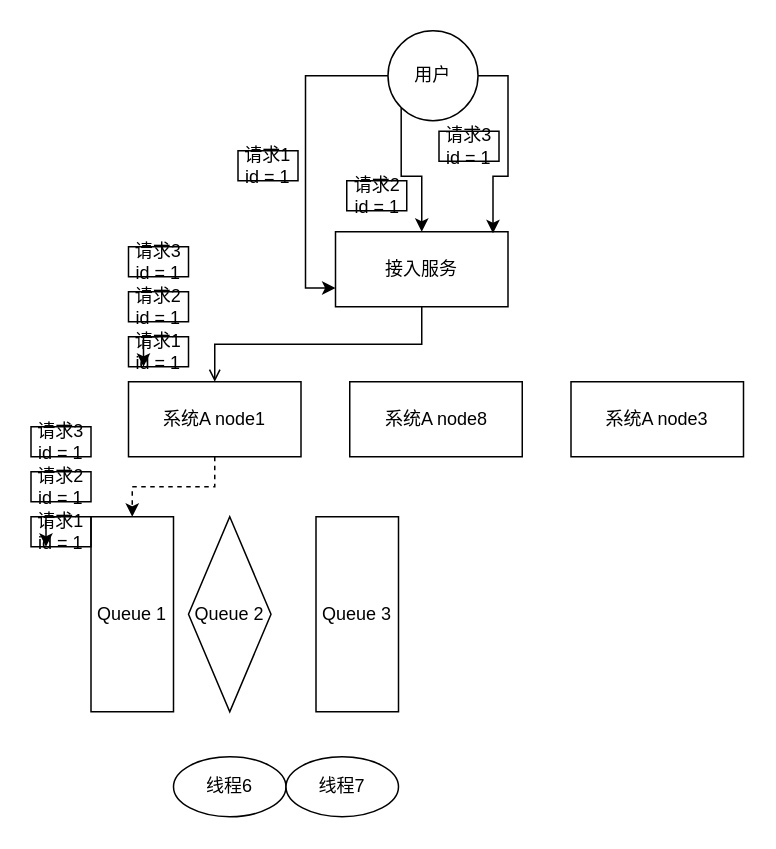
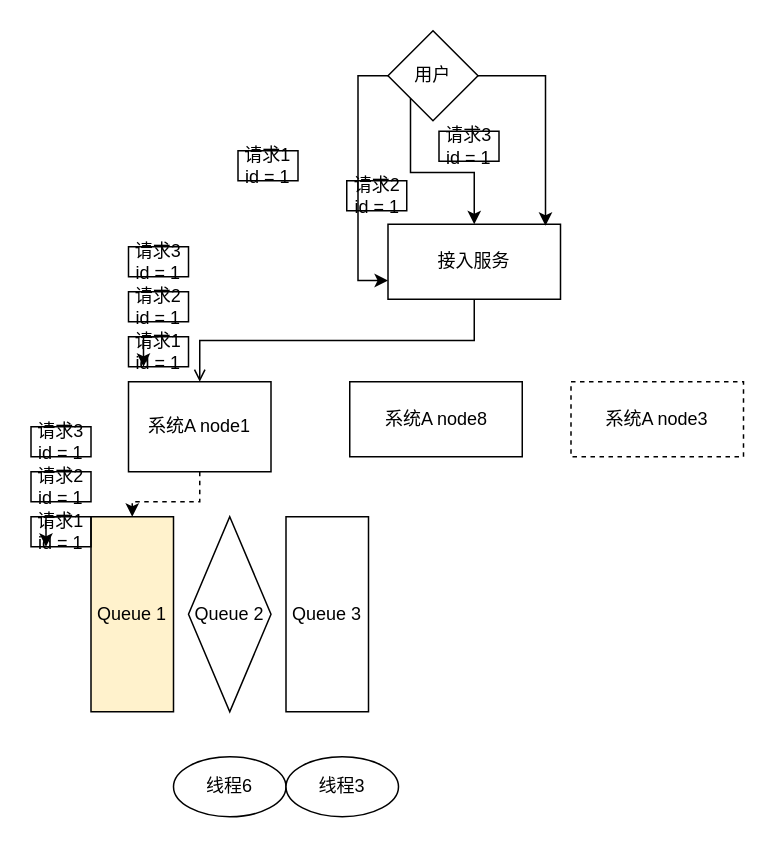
- <mxCell id="7" value="用户" style="ellipse;whiteSpace=wrap;html=1;aspect=fixed;" vertex="1" parent="1"><mxGeometry x="258" y="20" width="60" height="60" as="geometry" /></mxCell>
+ <mxCell id="7" value="用户" style="rhombus;whiteSpace=wrap;html=1;aspect=fixed;" vertex="1" parent="1"><mxGeometry x="258" y="20" width="60" height="60" as="geometry" /></mxCell>
- <mxCell id="3" value="接入服务" style="rounded=0;whiteSpace=wrap;html=1;" vertex="1" parent="1"><mxGeometry x="223" y="154" width="115" height="50" as="geometry" /></mxCell>
+ <mxCell id="3" value="接入服务" style="rounded=0;whiteSpace=wrap;html=1;" vertex="1" parent="1"><mxGeometry x="258" y="149" width="115" height="50" as="geometry" /></mxCell>
- <mxCell id="12" value="系统A node1" style="rounded=0;whiteSpace=wrap;html=1;" vertex="1" parent="1"><mxGeometry x="85" y="254" width="115" height="50" as="geometry" /></mxCell>
+ <mxCell id="12" value="系统A node1" style="rounded=0;whiteSpace=wrap;html=1;" vertex="1" parent="1"><mxGeometry x="85" y="254" width="95" height="60" as="geometry" /></mxCell>
- <mxCell id="14" value="系统A node3" style="rounded=0;whiteSpace=wrap;html=1;" vertex="1" parent="1"><mxGeometry x="380" y="254" width="115" height="50" as="geometry" /></mxCell>
+ <mxCell id="14" value="系统A node3" style="rounded=0;whiteSpace=wrap;html=1;dashed=1;" vertex="1" parent="1"><mxGeometry x="380" y="254" width="115" height="50" as="geometry" /></mxCell>
- <mxCell id="19" value="Queue 1" style="rounded=0;whiteSpace=wrap;html=1;strokeColor=#000000;" vertex="1" parent="1"><mxGeometry x="60" y="344" width="55" height="130" as="geometry" /></mxCell>
+ <mxCell id="19" value="Queue 1" style="rounded=0;whiteSpace=wrap;html=1;strokeColor=#000000;fillColor=#fff2cc;" vertex="1" parent="1"><mxGeometry x="60" y="344" width="55" height="130" as="geometry" /></mxCell>
- <mxCell id="21" value="Queue 3" style="rounded=0;whiteSpace=wrap;html=1;strokeColor=#000000;" vertex="1" parent="1"><mxGeometry x="210" y="344" width="55" height="130" as="geometry" /></mxCell>
+ <mxCell id="21" value="Queue 3" style="rounded=0;whiteSpace=wrap;html=1;strokeColor=#000000;" vertex="1" parent="1"><mxGeometry x="190" y="344" width="55" height="130" as="geometry" /></mxCell>
- <mxCell id="27" value="线程7" style="ellipse;whiteSpace=wrap;html=1;strokeColor=#000000;" vertex="1" parent="1"><mxGeometry x="190" y="504" width="75" height="40" as="geometry" /></mxCell>
+ <mxCell id="27" value="线程3" style="ellipse;whiteSpace=wrap;html=1;strokeColor=#000000;" vertex="1" parent="1"><mxGeometry x="190" y="504" width="75" height="40" as="geometry" /></mxCell>
